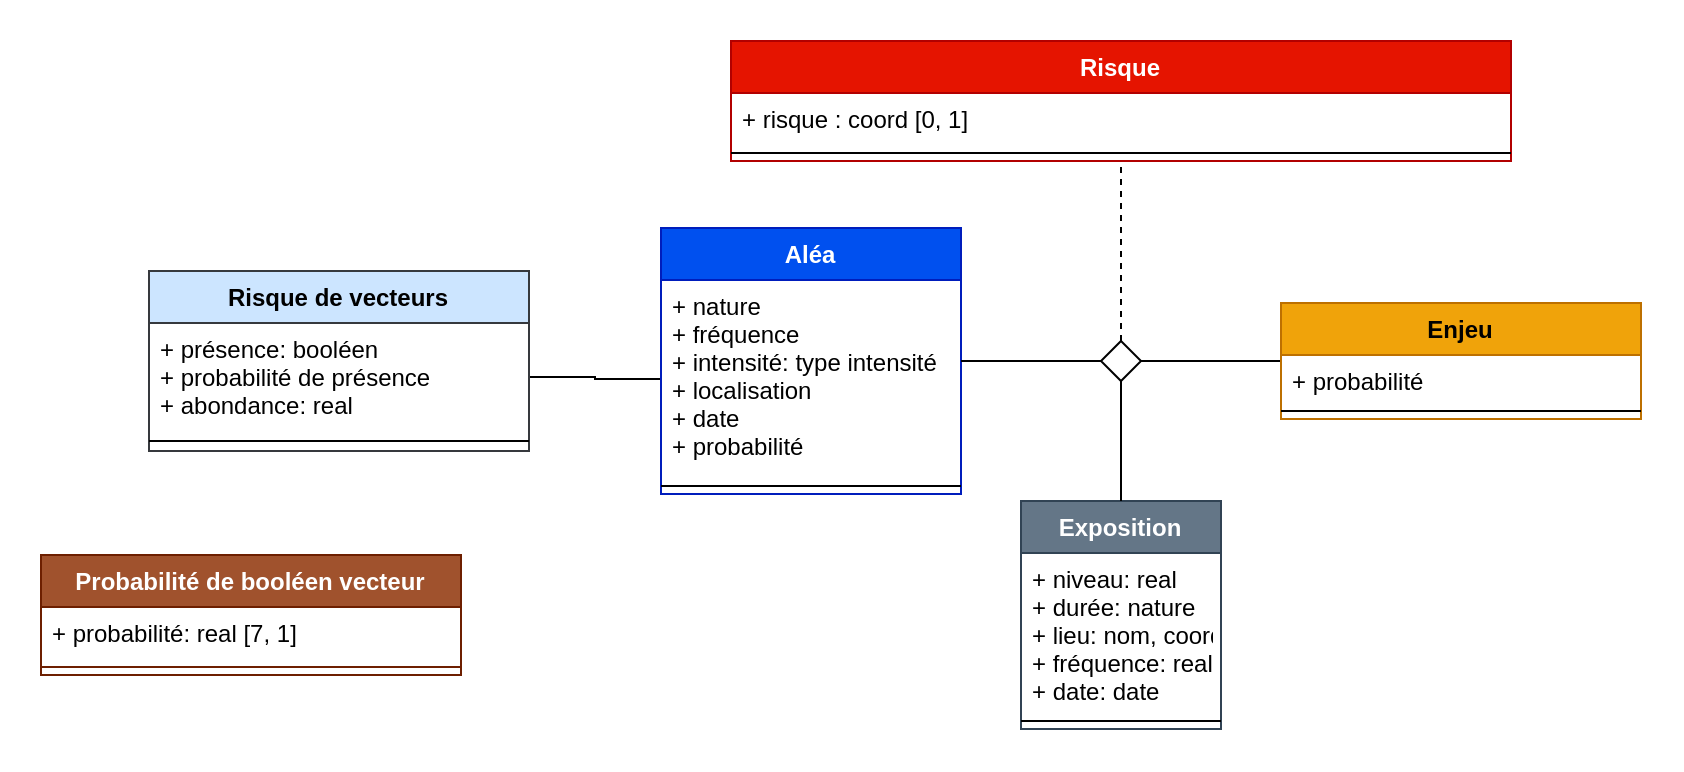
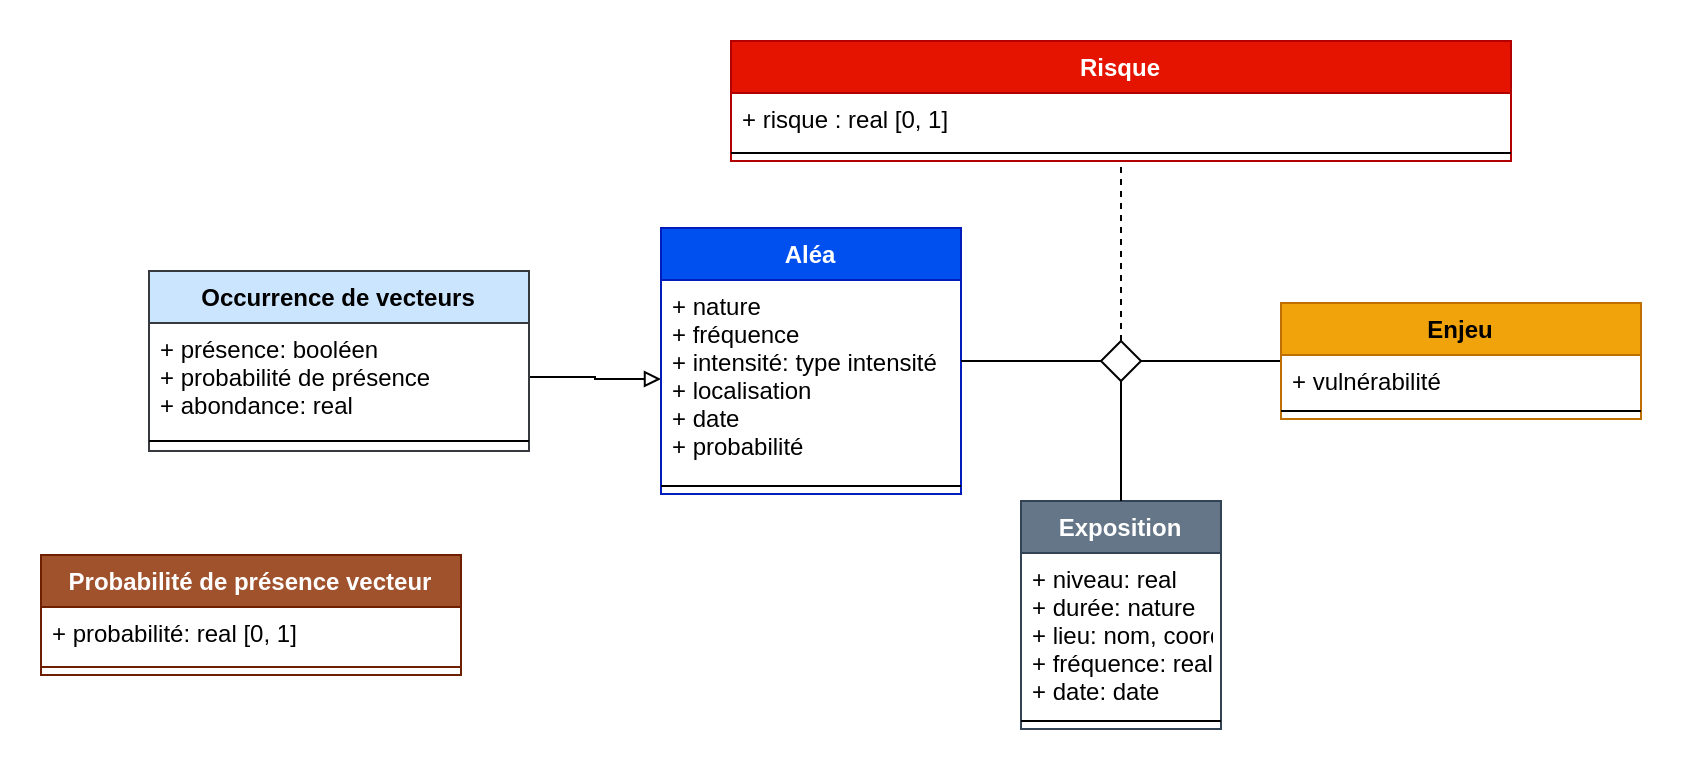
- <mxCell id="21" value="+ risque : coord [0, 1]" style="text;strokeColor=none;fillColor=none;align=left;verticalAlign=top;spacingLeft=4;spacingRight=4;overflow=hidden;rotatable=0;points=[[0,0.5],[1,0.5]];portConstraint=eastwest;" parent="20" vertex="1"><mxGeometry y="26" width="390" height="26" as="geometry" /></mxCell>
+ <mxCell id="21" value="+ risque : real [0, 1]" style="text;strokeColor=none;fillColor=none;align=left;verticalAlign=top;spacingLeft=4;spacingRight=4;overflow=hidden;rotatable=0;points=[[0,0.5],[1,0.5]];portConstraint=eastwest;" parent="20" vertex="1"><mxGeometry y="26" width="390" height="26" as="geometry" /></mxCell>
- <mxCell id="3" value="Risque de vecteurs" style="swimlane;fontStyle=1;align=center;verticalAlign=top;childLayout=stackLayout;horizontal=1;startSize=26;horizontalStack=0;resizeParent=1;resizeParentMax=0;resizeLast=0;collapsible=1;marginBottom=0;fillColor=#cce5ff;strokeColor=#36393d;" parent="1" vertex="1"><mxGeometry x="74" y="135" width="190" height="90" as="geometry" /></mxCell>
+ <mxCell id="3" value="Occurrence de vecteurs" style="swimlane;fontStyle=1;align=center;verticalAlign=top;childLayout=stackLayout;horizontal=1;startSize=26;horizontalStack=0;resizeParent=1;resizeParentMax=0;resizeLast=0;collapsible=1;marginBottom=0;fillColor=#cce5ff;strokeColor=#36393d;" parent="1" vertex="1"><mxGeometry x="74" y="135" width="190" height="90" as="geometry" /></mxCell>
- <mxCell id="2" style="edgeStyle=orthogonalEdgeStyle;rounded=0;orthogonalLoop=1;jettySize=auto;html=1;exitX=1;exitY=0.5;exitDx=0;exitDy=0;entryX=0;entryY=0.5;entryDx=0;entryDy=0;endArrow=none;endFill=0;" parent="1" source="4" target="13" edge="1"><mxGeometry relative="1" as="geometry" /></mxCell>
+ <mxCell id="2" style="edgeStyle=orthogonalEdgeStyle;rounded=0;orthogonalLoop=1;jettySize=auto;html=1;exitX=1;exitY=0.5;exitDx=0;exitDy=0;entryX=0;entryY=0.5;entryDx=0;entryDy=0;endArrow=block;endFill=0;" parent="1" source="4" target="13" edge="1"><mxGeometry relative="1" as="geometry" /></mxCell>
- <mxCell id="24" value="+ probabilité " style="text;strokeColor=none;fillColor=none;align=left;verticalAlign=top;spacingLeft=4;spacingRight=4;overflow=hidden;rotatable=0;points=[[0,0.5],[1,0.5]];portConstraint=eastwest;" parent="23" vertex="1"><mxGeometry y="26" width="180" height="24" as="geometry" /></mxCell>
+ <mxCell id="24" value="+ vulnérabilité " style="text;strokeColor=none;fillColor=none;align=left;verticalAlign=top;spacingLeft=4;spacingRight=4;overflow=hidden;rotatable=0;points=[[0,0.5],[1,0.5]];portConstraint=eastwest;" parent="23" vertex="1"><mxGeometry y="26" width="180" height="24" as="geometry" /></mxCell>
- <mxCell id="6" value="Probabilité de booléen vecteur" style="swimlane;fontStyle=1;align=center;verticalAlign=top;childLayout=stackLayout;horizontal=1;startSize=26;horizontalStack=0;resizeParent=1;resizeParentMax=0;resizeLast=0;collapsible=1;marginBottom=0;whiteSpace=wrap;html=1;fillColor=#a0522d;strokeColor=#6D1F00;fontColor=#ffffff;" parent="1" vertex="1"><mxGeometry x="20" y="277" width="210" height="60" as="geometry" /></mxCell>
+ <mxCell id="6" value="Probabilité de présence vecteur" style="swimlane;fontStyle=1;align=center;verticalAlign=top;childLayout=stackLayout;horizontal=1;startSize=26;horizontalStack=0;resizeParent=1;resizeParentMax=0;resizeLast=0;collapsible=1;marginBottom=0;whiteSpace=wrap;html=1;fillColor=#a0522d;strokeColor=#6D1F00;fontColor=#ffffff;" parent="1" vertex="1"><mxGeometry x="20" y="277" width="210" height="60" as="geometry" /></mxCell>
- <mxCell id="7" value="+ probabilité: real [7, 1]" style="text;strokeColor=none;fillColor=none;align=left;verticalAlign=top;spacingLeft=4;spacingRight=4;overflow=hidden;rotatable=0;points=[[0,0.5],[1,0.5]];portConstraint=eastwest;whiteSpace=wrap;html=1;" parent="6" vertex="1"><mxGeometry y="26" width="210" height="26" as="geometry" /></mxCell>
+ <mxCell id="7" value="+ probabilité: real [0, 1]" style="text;strokeColor=none;fillColor=none;align=left;verticalAlign=top;spacingLeft=4;spacingRight=4;overflow=hidden;rotatable=0;points=[[0,0.5],[1,0.5]];portConstraint=eastwest;whiteSpace=wrap;html=1;" parent="6" vertex="1"><mxGeometry y="26" width="210" height="26" as="geometry" /></mxCell>
